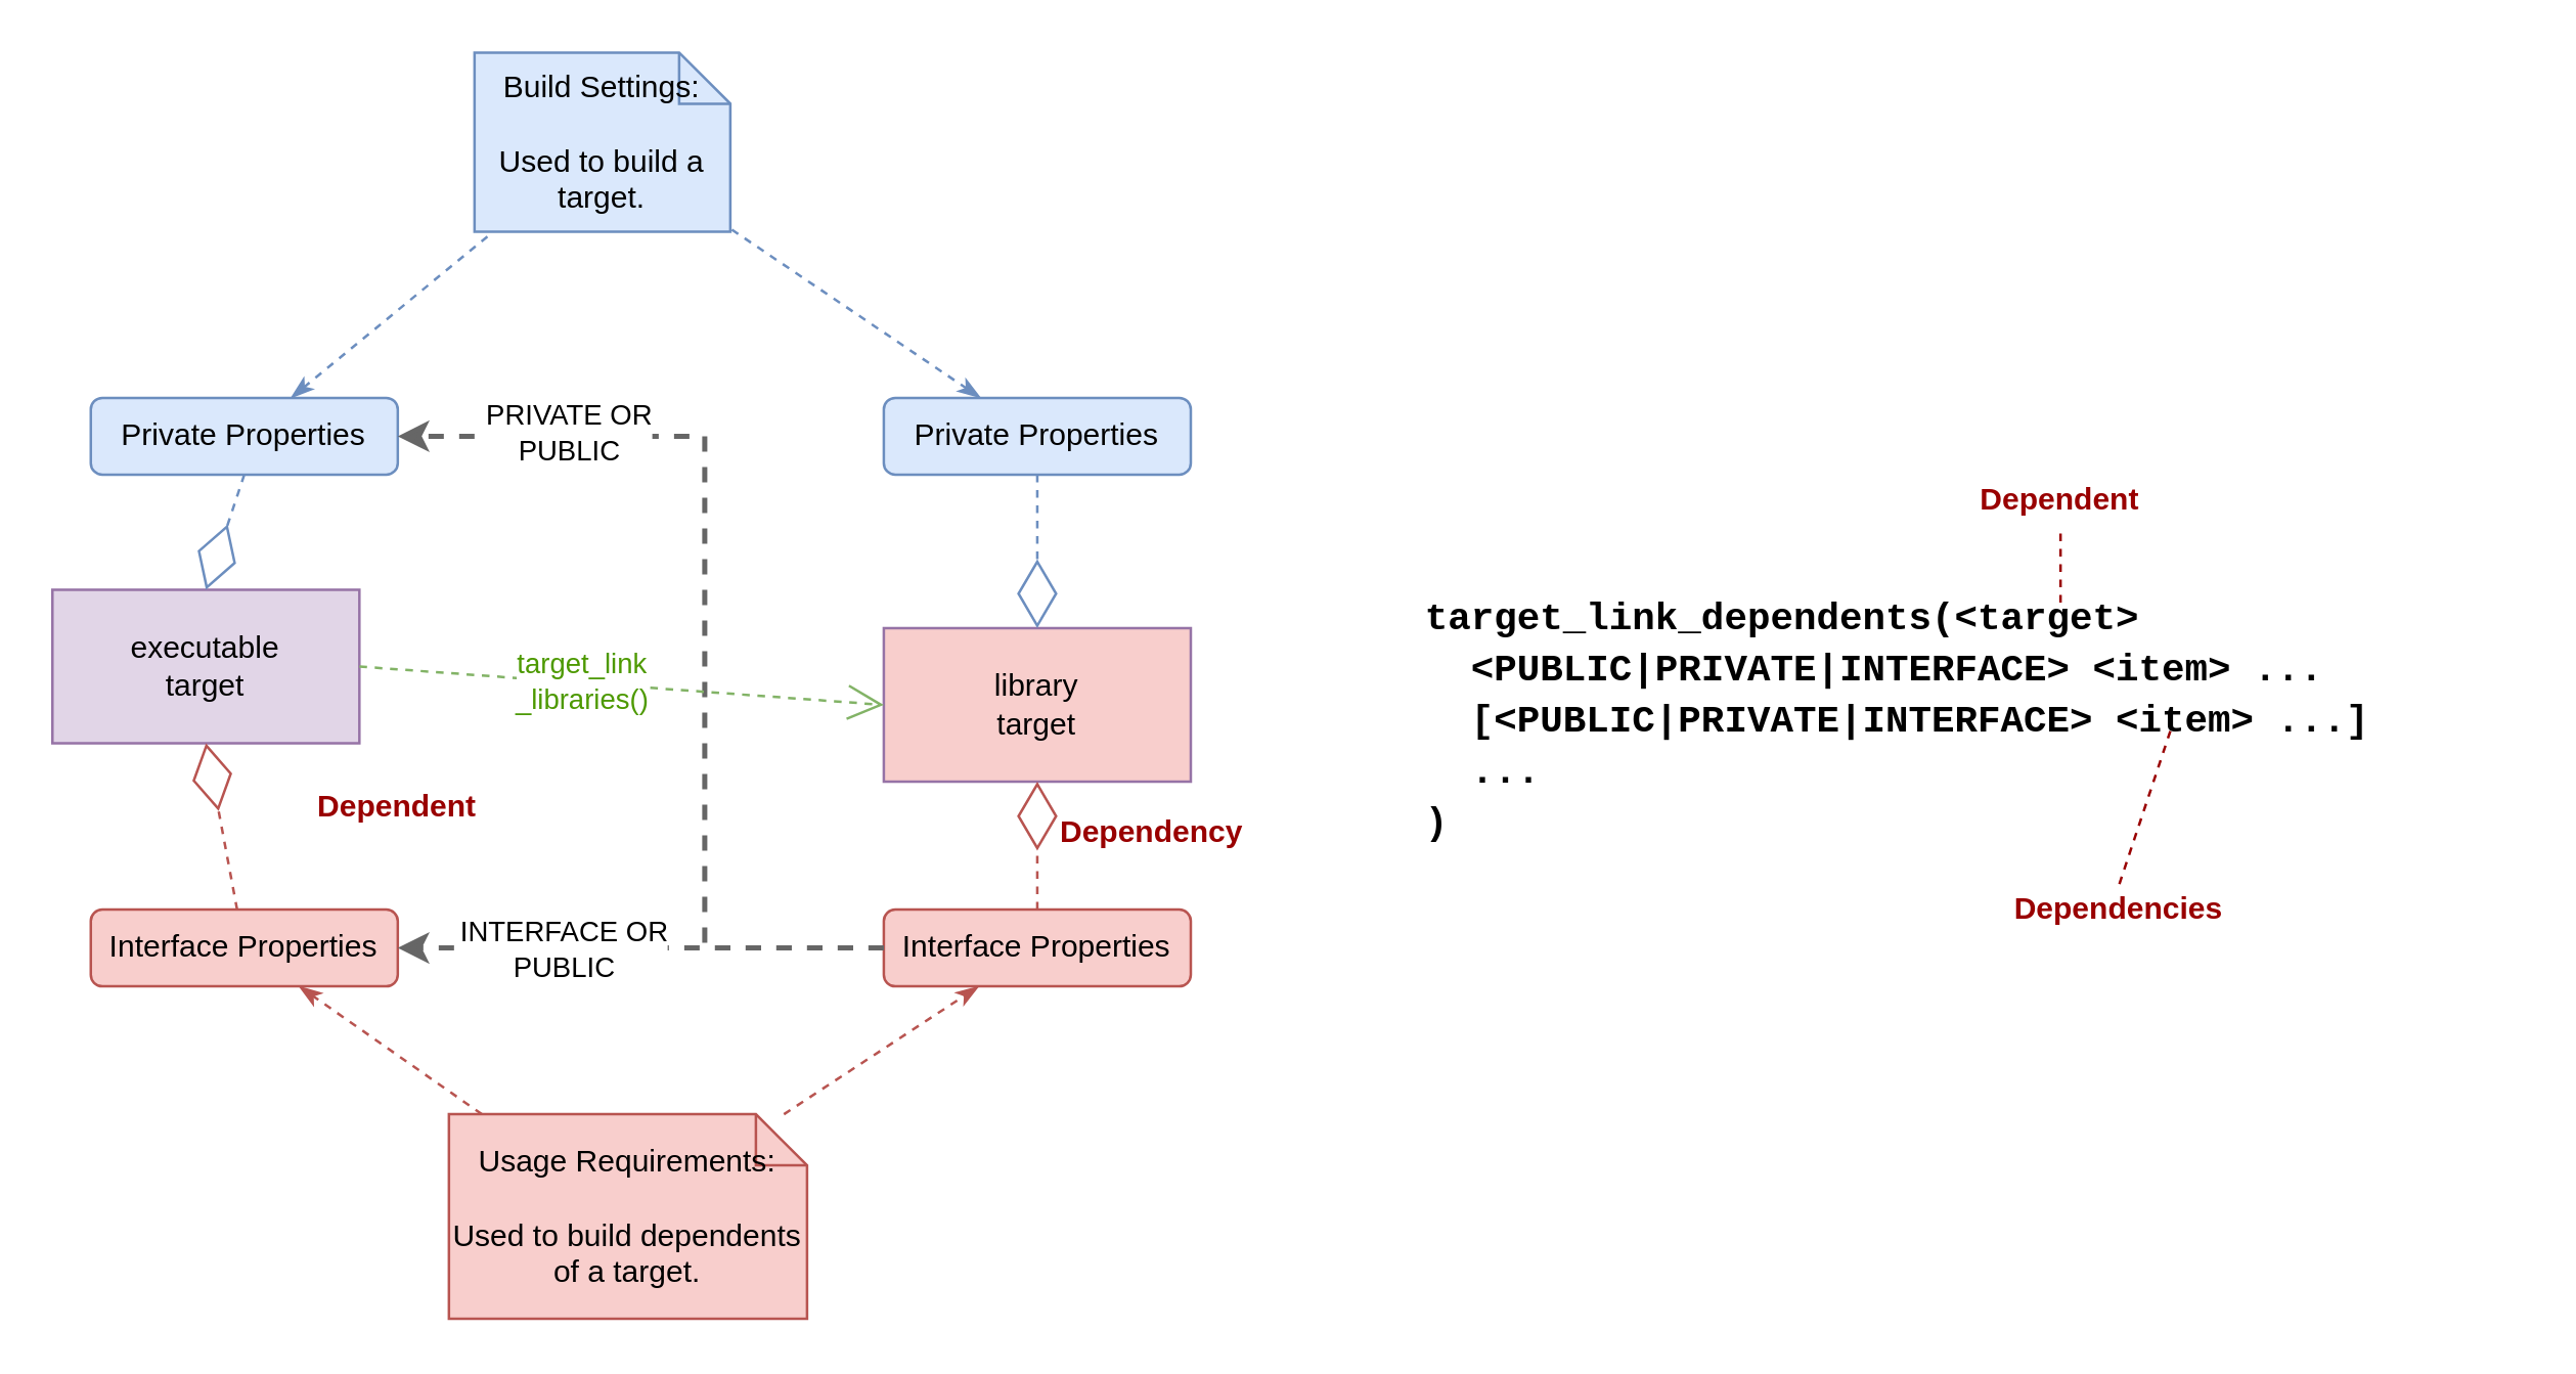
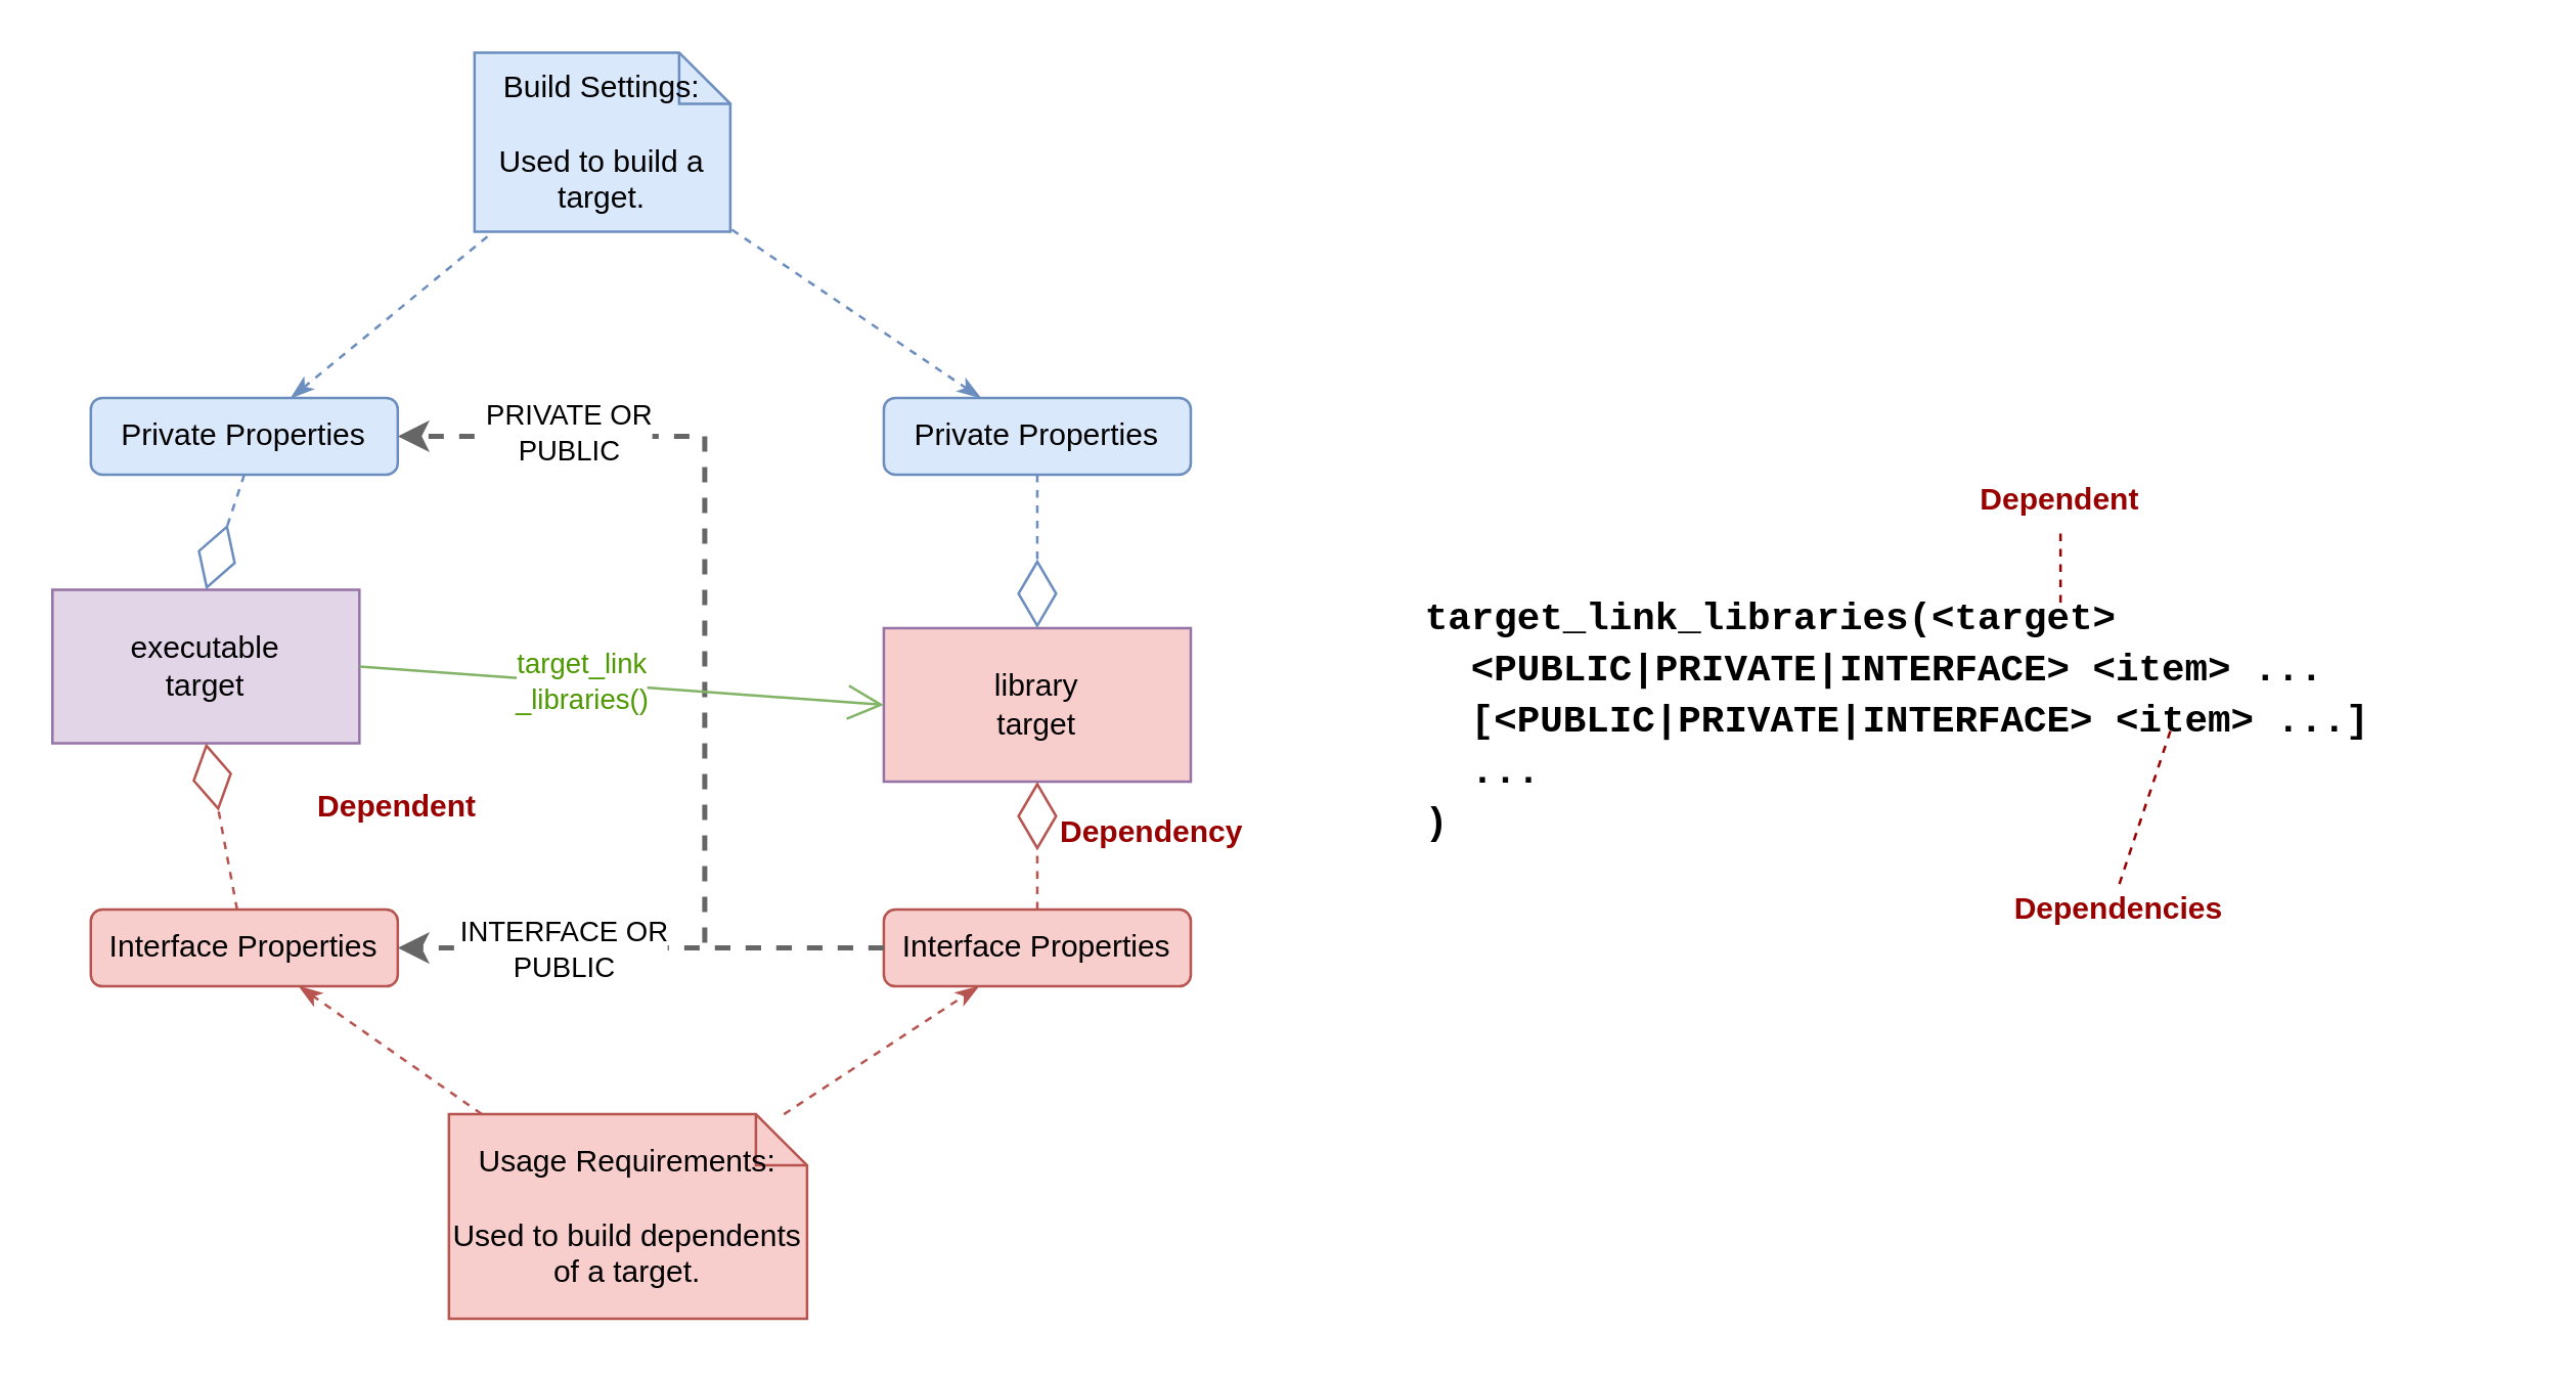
- <mxCell id="16" value="&lt;div&gt;target_link&lt;/div&gt;&lt;div&gt;_libraries()&lt;br&gt;&lt;/div&gt;" style="endArrow=open;endSize=12;dashed=1;html=1;rounded=0;entryX=0;entryY=0.5;entryDx=0;entryDy=0;exitX=1;exitY=0.5;exitDx=0;exitDy=0;fillColor=#d5e8d4;strokeColor=#82b366;fontColor=#4D9900;" parent="1" source="5" target="2" edge="1"><mxGeometry x="-0.158" width="160" relative="1" as="geometry"><mxPoint x="125" y="315" as="sourcePoint" /><mxPoint x="285" y="315" as="targetPoint" /><mxPoint as="offset" /></mxGeometry></mxCell>
+ <mxCell id="16" value="&lt;div&gt;target_link&lt;/div&gt;&lt;div&gt;_libraries()&lt;br&gt;&lt;/div&gt;" style="endArrow=open;endSize=12;dashed=0;html=1;rounded=0;entryX=0;entryY=0.5;entryDx=0;entryDy=0;exitX=1;exitY=0.5;exitDx=0;exitDy=0;fillColor=#d5e8d4;strokeColor=#82b366;fontColor=#4D9900;" parent="1" source="5" target="2" edge="1"><mxGeometry x="-0.158" width="160" relative="1" as="geometry"><mxPoint x="125" y="315" as="sourcePoint" /><mxPoint x="285" y="315" as="targetPoint" /><mxPoint as="offset" /></mxGeometry></mxCell>
- <mxCell id="25" value="&lt;div style=&quot;font-size: 15px&quot;&gt;&lt;font style=&quot;font-size: 15px&quot;&gt;&lt;b&gt;&lt;font style=&quot;font-size: 15px&quot; face=&quot;Courier New&quot;&gt;target_link_dependents(&amp;lt;target&amp;gt;&lt;/font&gt;&lt;/b&gt;&lt;/font&gt;&lt;/div&gt;&lt;div style=&quot;font-size: 15px&quot;&gt;&lt;font style=&quot;font-size: 15px&quot;&gt;&lt;b&gt;&lt;font style=&quot;font-size: 15px&quot; face=&quot;Courier New&quot;&gt;&amp;nbsp; &amp;lt;PUBLIC|PRIVATE|INTERFACE&amp;gt; &amp;lt;item&amp;gt; ...&lt;/font&gt;&lt;/b&gt;&lt;/font&gt;&lt;/div&gt;&lt;div style=&quot;font-size: 15px&quot;&gt;&lt;font style=&quot;font-size: 15px&quot;&gt;&lt;b&gt;&lt;font style=&quot;font-size: 15px&quot; face=&quot;Courier New&quot;&gt;&amp;nbsp; [&amp;lt;PUBLIC|PRIVATE|INTERFACE&amp;gt; &amp;lt;item&amp;gt; ...]&lt;/font&gt;&lt;/b&gt;&lt;/font&gt;&lt;/div&gt;&lt;div style=&quot;font-size: 15px&quot;&gt;&lt;font style=&quot;font-size: 15px&quot;&gt;&lt;b&gt;&lt;font style=&quot;font-size: 15px&quot; face=&quot;Courier New&quot;&gt;&amp;nbsp; ...&lt;/font&gt;&lt;/b&gt;&lt;/font&gt;&lt;/div&gt;&lt;div style=&quot;font-size: 15px&quot;&gt;&lt;font style=&quot;font-size: 15px&quot;&gt;&lt;b&gt;&lt;font style=&quot;font-size: 15px&quot; face=&quot;Courier New&quot;&gt;)&lt;br&gt;&lt;/font&gt;&lt;/b&gt;&lt;/font&gt;&lt;/div&gt;" style="text;html=1;strokeColor=none;fillColor=none;align=left;verticalAlign=top;whiteSpace=wrap;rounded=0;fontSize=16;" parent="1" vertex="1"><mxGeometry x="555" y="225" width="430" height="100" as="geometry" /></mxCell>
+ <mxCell id="25" value="&lt;div style=&quot;font-size: 15px&quot;&gt;&lt;font style=&quot;font-size: 15px&quot;&gt;&lt;b&gt;&lt;font style=&quot;font-size: 15px&quot; face=&quot;Courier New&quot;&gt;target_link_libraries(&amp;lt;target&amp;gt;&lt;/font&gt;&lt;/b&gt;&lt;/font&gt;&lt;/div&gt;&lt;div style=&quot;font-size: 15px&quot;&gt;&lt;font style=&quot;font-size: 15px&quot;&gt;&lt;b&gt;&lt;font style=&quot;font-size: 15px&quot; face=&quot;Courier New&quot;&gt;&amp;nbsp; &amp;lt;PUBLIC|PRIVATE|INTERFACE&amp;gt; &amp;lt;item&amp;gt; ...&lt;/font&gt;&lt;/b&gt;&lt;/font&gt;&lt;/div&gt;&lt;div style=&quot;font-size: 15px&quot;&gt;&lt;font style=&quot;font-size: 15px&quot;&gt;&lt;b&gt;&lt;font style=&quot;font-size: 15px&quot; face=&quot;Courier New&quot;&gt;&amp;nbsp; [&amp;lt;PUBLIC|PRIVATE|INTERFACE&amp;gt; &amp;lt;item&amp;gt; ...]&lt;/font&gt;&lt;/b&gt;&lt;/font&gt;&lt;/div&gt;&lt;div style=&quot;font-size: 15px&quot;&gt;&lt;font style=&quot;font-size: 15px&quot;&gt;&lt;b&gt;&lt;font style=&quot;font-size: 15px&quot; face=&quot;Courier New&quot;&gt;&amp;nbsp; ...&lt;/font&gt;&lt;/b&gt;&lt;/font&gt;&lt;/div&gt;&lt;div style=&quot;font-size: 15px&quot;&gt;&lt;font style=&quot;font-size: 15px&quot;&gt;&lt;b&gt;&lt;font style=&quot;font-size: 15px&quot; face=&quot;Courier New&quot;&gt;)&lt;br&gt;&lt;/font&gt;&lt;/b&gt;&lt;/font&gt;&lt;/div&gt;" style="text;html=1;strokeColor=none;fillColor=none;align=left;verticalAlign=top;whiteSpace=wrap;rounded=0;fontSize=16;" parent="1" vertex="1"><mxGeometry x="555" y="225" width="430" height="100" as="geometry" /></mxCell>
